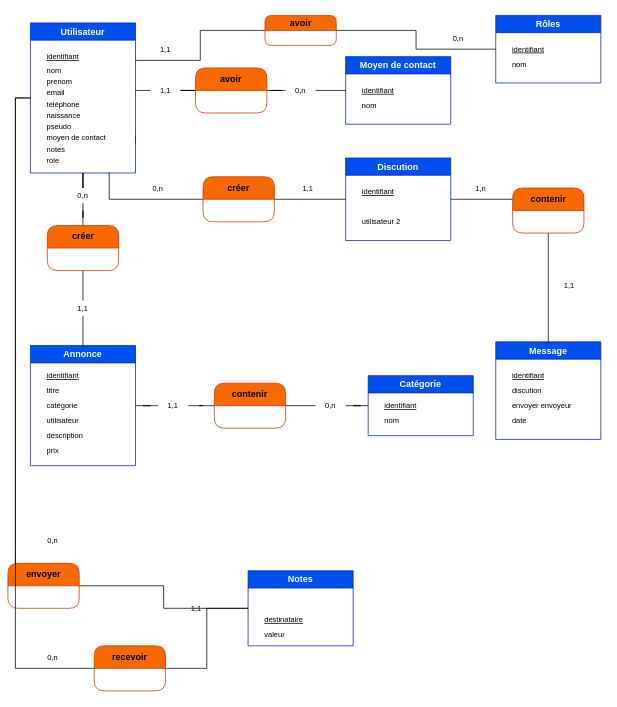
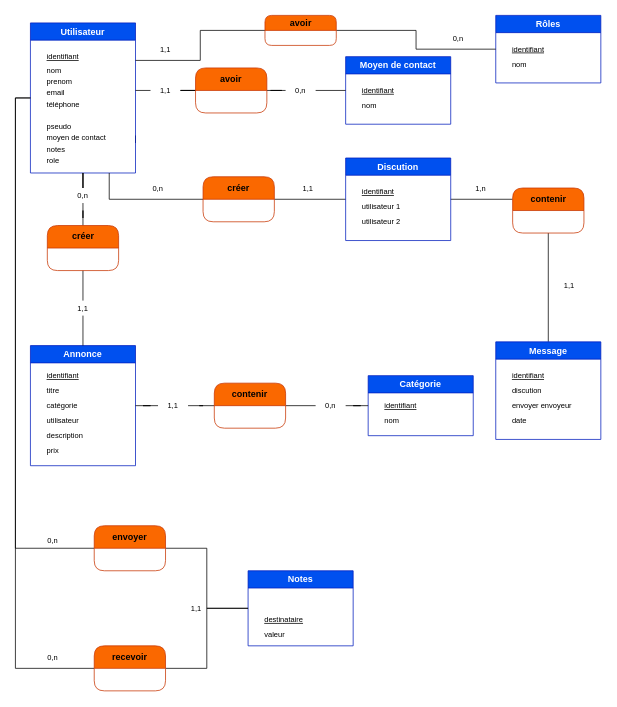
- <mxCell id="11" value="naissance" style="text;html=1;strokeColor=none;fillColor=none;align=left;verticalAlign=middle;whiteSpace=wrap;rounded=0;fontSize=10;" vertex="1" parent="5"><mxGeometry x="20" y="115" width="60" height="15" as="geometry" /></mxCell>
+ <mxCell id="52" value="utilisateur 1" style="text;html=1;strokeColor=none;fillColor=none;align=left;verticalAlign=middle;whiteSpace=wrap;rounded=0;fontSize=10;" vertex="1" parent="50"><mxGeometry x="20" y="55" width="60" height="20" as="geometry" /></mxCell>
- <mxCell id="80" value="envoyer" style="swimlane;whiteSpace=wrap;html=1;fillColor=#fa6800;strokeColor=#C73500;fontColor=#000000;rounded=1;startSize=30;" vertex="1" parent="1"><mxGeometry x="10" y="750" width="95" height="60" as="geometry" /></mxCell>
+ <mxCell id="80" value="envoyer" style="swimlane;whiteSpace=wrap;html=1;fillColor=#fa6800;strokeColor=#C73500;fontColor=#000000;rounded=1;startSize=30;" vertex="1" parent="1"><mxGeometry x="125" y="700" width="95" height="60" as="geometry" /></mxCell>
